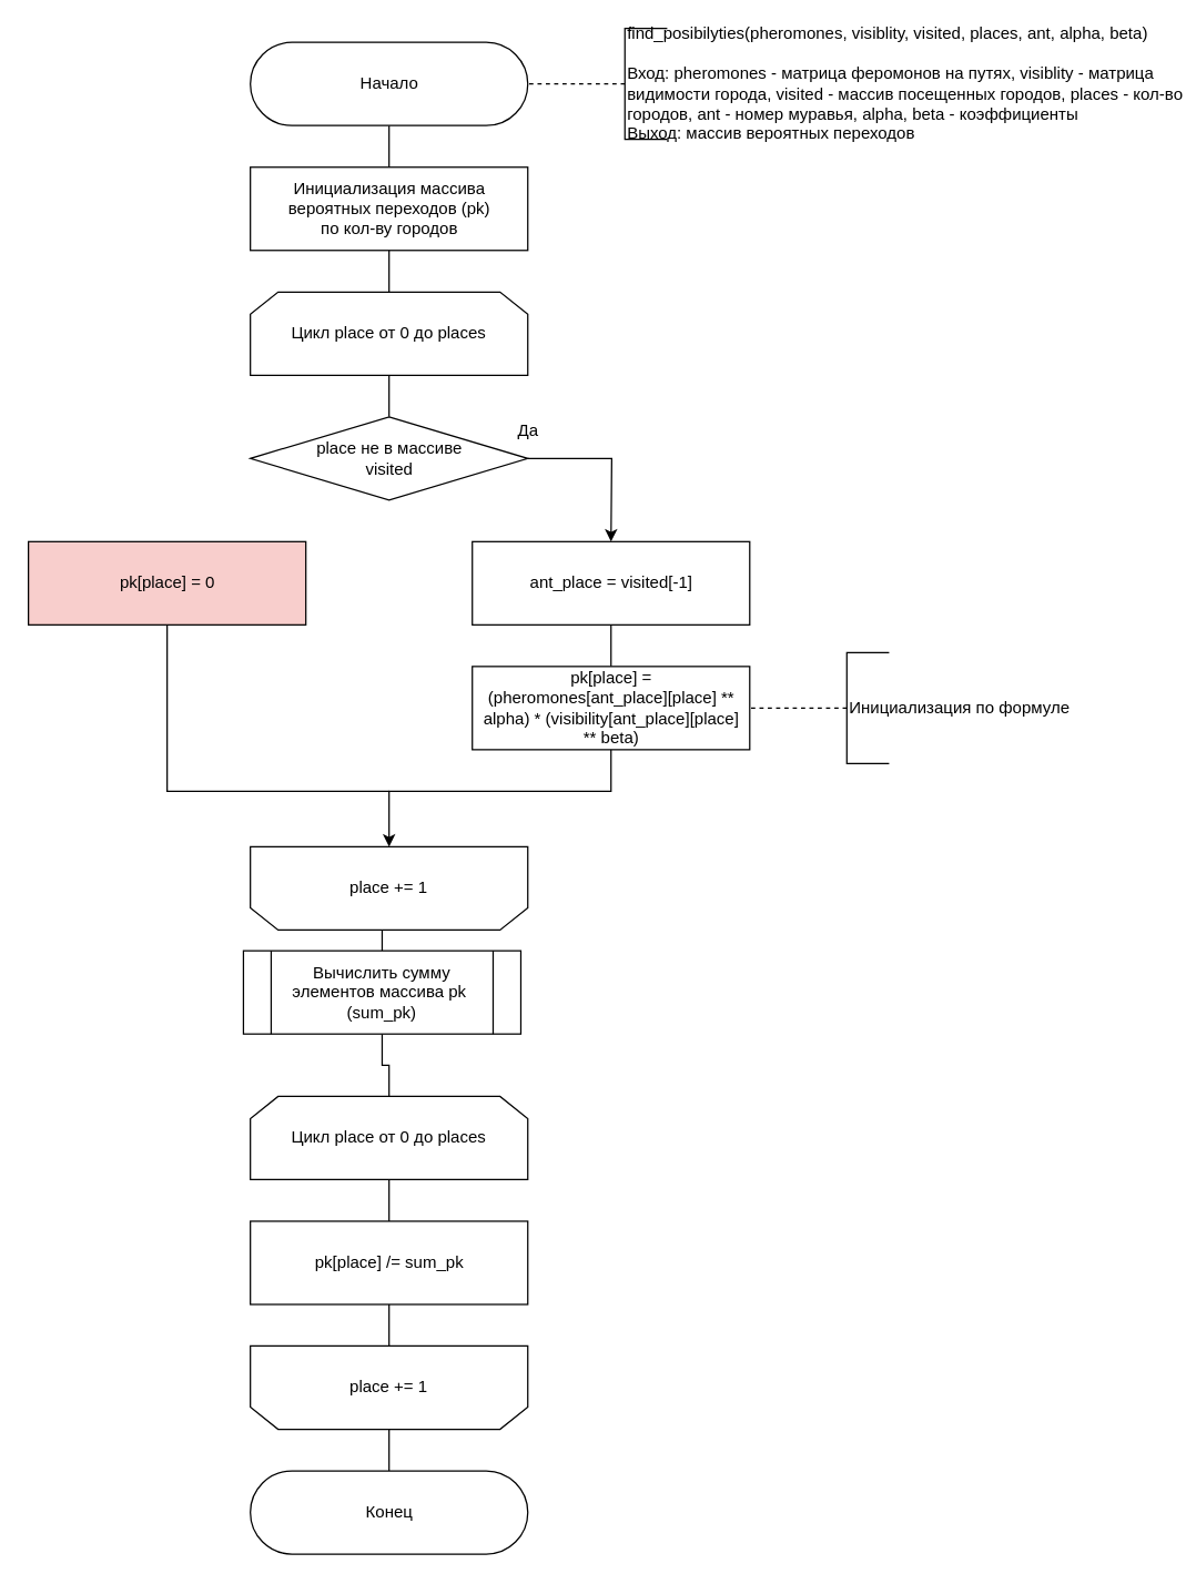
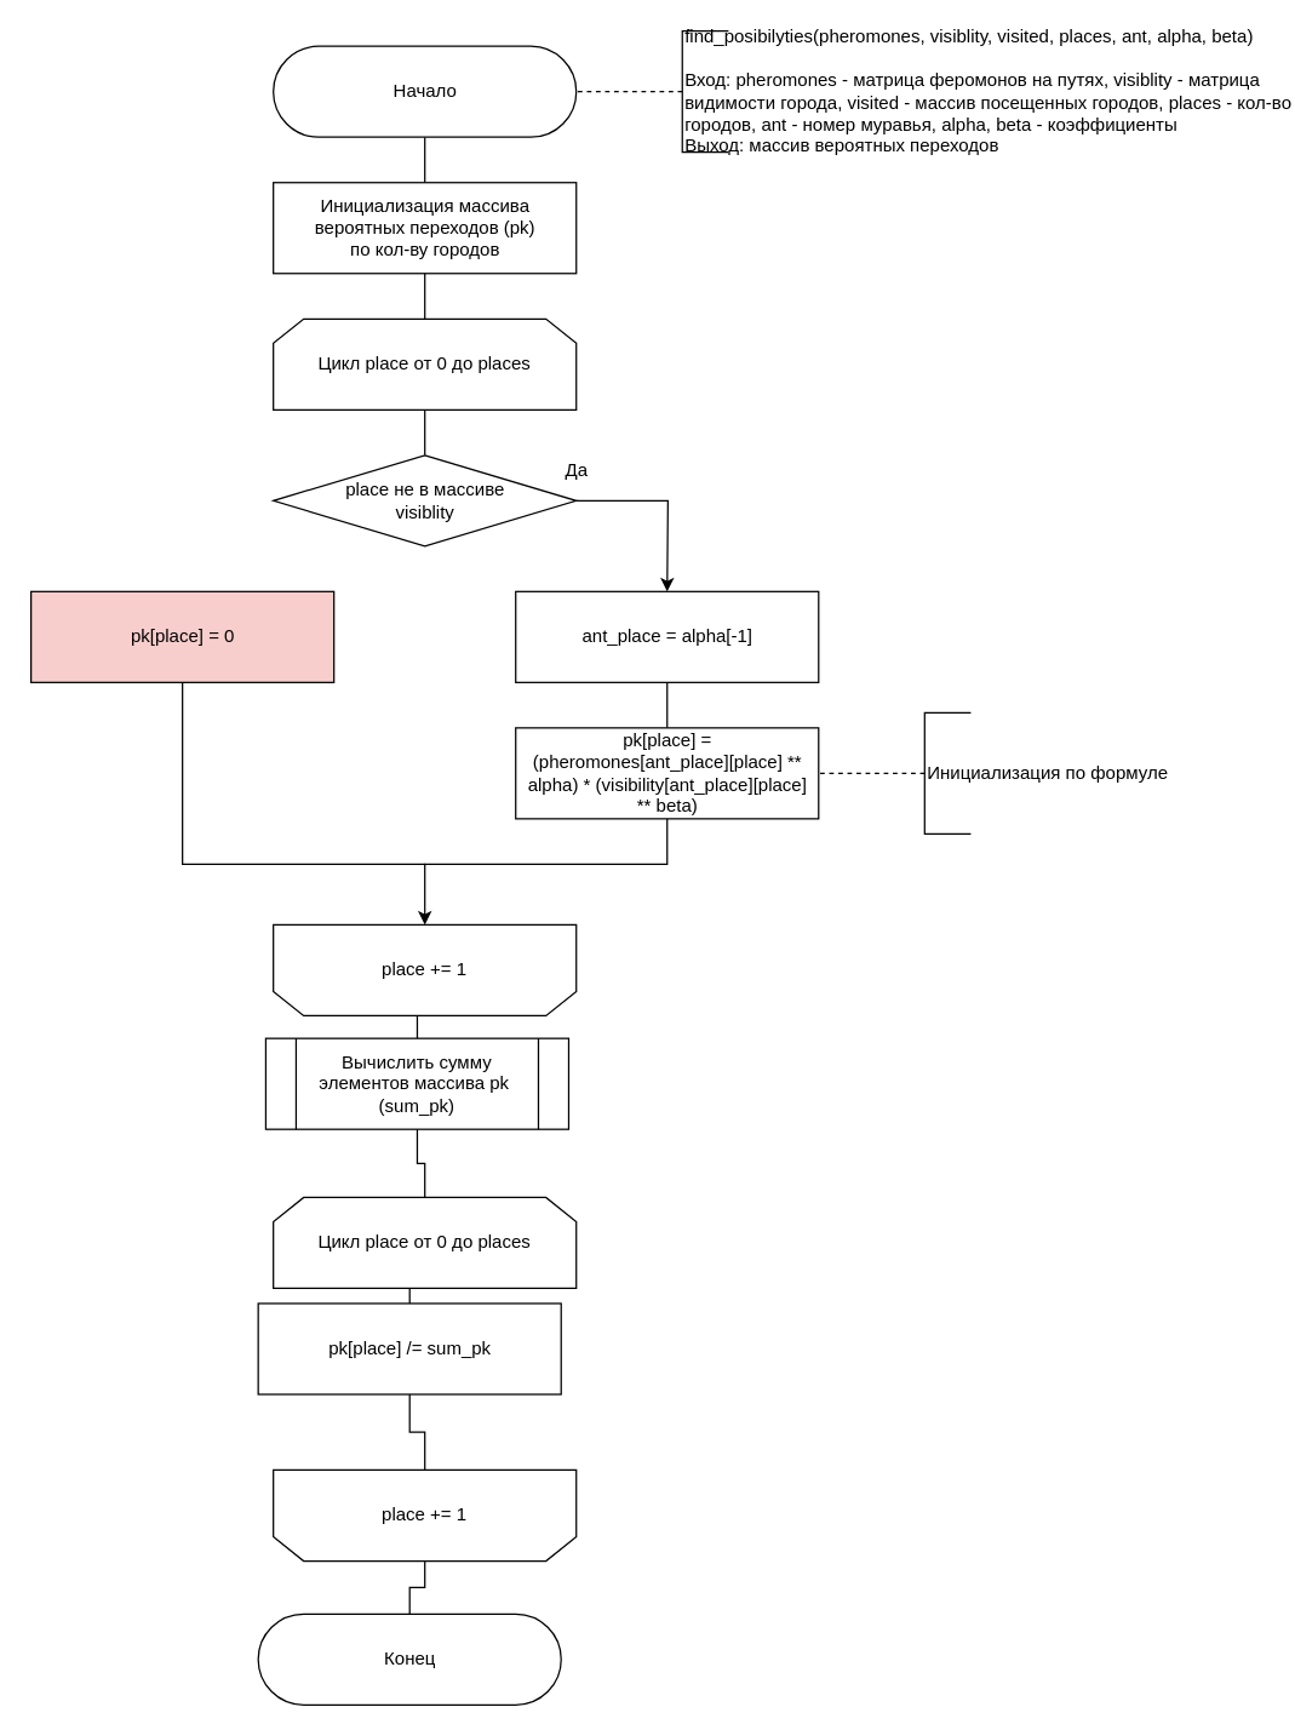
- <mxCell id="11" value="place не в массиве &lt;br&gt;visited" style="shape=rhombus;html=1;dashed=0;whitespace=wrap;perimeter=rhombusPerimeter;" vertex="1" parent="1"><mxGeometry x="180" y="300" width="200" height="60" as="geometry" /></mxCell>
+ <mxCell id="11" value="place не в массиве &lt;br&gt;visiblity" style="shape=rhombus;html=1;dashed=0;whitespace=wrap;perimeter=rhombusPerimeter;" vertex="1" parent="1"><mxGeometry x="180" y="300" width="200" height="60" as="geometry" /></mxCell>
- <mxCell id="14" value="ant_place = visited[-1]" style="html=1;dashed=0;whitespace=wrap;" vertex="1" parent="1"><mxGeometry x="340" y="390" width="200" height="60" as="geometry" /></mxCell>
+ <mxCell id="14" value="ant_place = alpha[-1]" style="html=1;dashed=0;whitespace=wrap;" vertex="1" parent="1"><mxGeometry x="340" y="390" width="200" height="60" as="geometry" /></mxCell>
- <mxCell id="29" value="pk[place] /= sum_pk" style="html=1;dashed=0;whitespace=wrap;" vertex="1" parent="1"><mxGeometry x="180" y="880" width="200" height="60" as="geometry" /></mxCell>
+ <mxCell id="29" value="pk[place] /= sum_pk" style="html=1;dashed=0;whitespace=wrap;" vertex="1" parent="1"><mxGeometry x="170" y="860" width="200" height="60" as="geometry" /></mxCell>
- <mxCell id="23" value="Конец" style="html=1;dashed=0;whitespace=wrap;shape=mxgraph.dfd.start" vertex="1" parent="1"><mxGeometry x="180" y="1060" width="200" height="60" as="geometry" /></mxCell>
+ <mxCell id="23" value="Конец" style="html=1;dashed=0;whitespace=wrap;shape=mxgraph.dfd.start" vertex="1" parent="1"><mxGeometry x="170" y="1065" width="200" height="60" as="geometry" /></mxCell>
